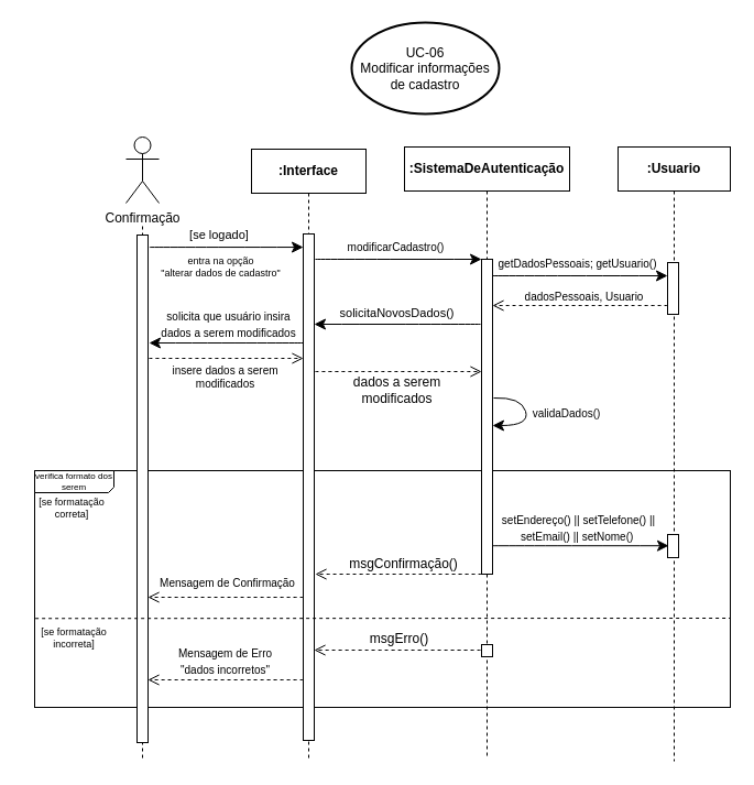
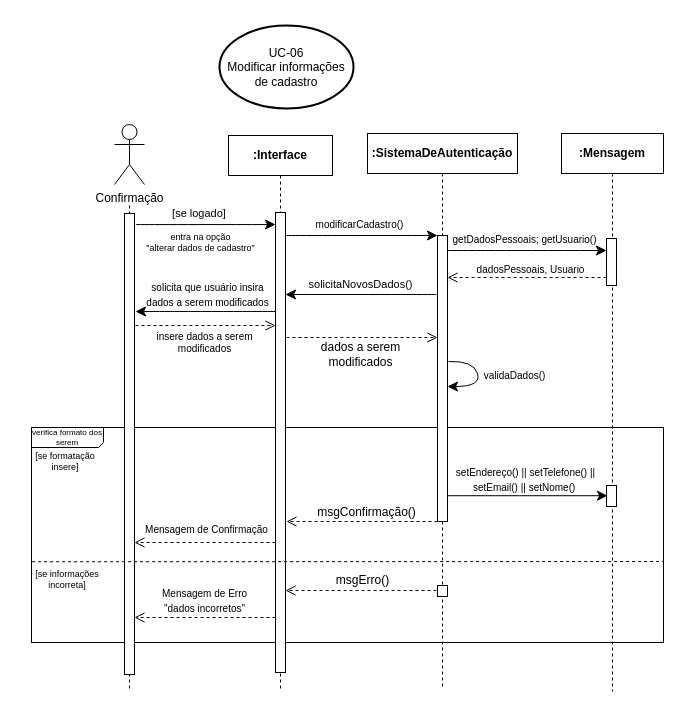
- <mxCell id="27" value="UC-06&lt;div&gt;Modificar informações&lt;/div&gt;&lt;div&gt;de cadastro&lt;/div&gt;" style="strokeWidth=2;html=1;shape=mxgraph.flowchart.start_1;whiteSpace=wrap;" parent="1" vertex="1"><mxGeometry x="319" y="20" width="134" height="83" as="geometry" /></mxCell>
+ <mxCell id="27" value="UC-06&lt;div&gt;Modificar informações&lt;/div&gt;&lt;div&gt;de cadastro&lt;/div&gt;" style="strokeWidth=2;html=1;shape=mxgraph.flowchart.start_1;whiteSpace=wrap;" parent="1" vertex="1"><mxGeometry x="219" y="25" width="134" height="83" as="geometry" /></mxCell>
- <mxCell id="3" value="&lt;b&gt;:Usuario&lt;/b&gt;" style="shape=umlLifeline;perimeter=lifelinePerimeter;whiteSpace=wrap;html=1;container=0;dropTarget=0;collapsible=0;recursiveResize=0;outlineConnect=0;portConstraint=eastwest;newEdgeStyle={&quot;edgeStyle&quot;:&quot;elbowEdgeStyle&quot;,&quot;elbow&quot;:&quot;vertical&quot;,&quot;curved&quot;:0,&quot;rounded&quot;:0};" parent="1" vertex="1"><mxGeometry x="561" y="133" width="102" height="558" as="geometry" /></mxCell>
+ <mxCell id="3" value="&lt;b&gt;:Mensagem&lt;/b&gt;" style="shape=umlLifeline;perimeter=lifelinePerimeter;whiteSpace=wrap;html=1;container=0;dropTarget=0;collapsible=0;recursiveResize=0;outlineConnect=0;portConstraint=eastwest;newEdgeStyle={&quot;edgeStyle&quot;:&quot;elbowEdgeStyle&quot;,&quot;elbow&quot;:&quot;vertical&quot;,&quot;curved&quot;:0,&quot;rounded&quot;:0};" parent="1" vertex="1"><mxGeometry x="561" y="133" width="102" height="558" as="geometry" /></mxCell>
- <mxCell id="26" value="[se formatação&lt;div&gt;correta]&lt;/div&gt;" style="text;html=1;align=center;verticalAlign=middle;whiteSpace=wrap;rounded=0;fontSize=9;" parent="1" vertex="1"><mxGeometry x="20" y="446" width="90" height="30" as="geometry" /></mxCell>
+ <mxCell id="26" value="[se formatação&lt;div&gt;insere]&lt;/div&gt;" style="text;html=1;align=center;verticalAlign=middle;whiteSpace=wrap;rounded=0;fontSize=9;" parent="1" vertex="1"><mxGeometry x="20" y="446" width="90" height="30" as="geometry" /></mxCell>
- <mxCell id="36" value="[se formatação&lt;div&gt;incorreta]&lt;/div&gt;" style="text;html=1;align=center;verticalAlign=middle;whiteSpace=wrap;rounded=0;fontSize=9;" parent="1" vertex="1"><mxGeometry x="20" y="564" width="94" height="30" as="geometry" /></mxCell>
+ <mxCell id="36" value="[se informações&lt;div&gt;incorreta]&lt;/div&gt;" style="text;html=1;align=center;verticalAlign=middle;whiteSpace=wrap;rounded=0;fontSize=9;" parent="1" vertex="1"><mxGeometry x="20" y="564" width="94" height="30" as="geometry" /></mxCell>
